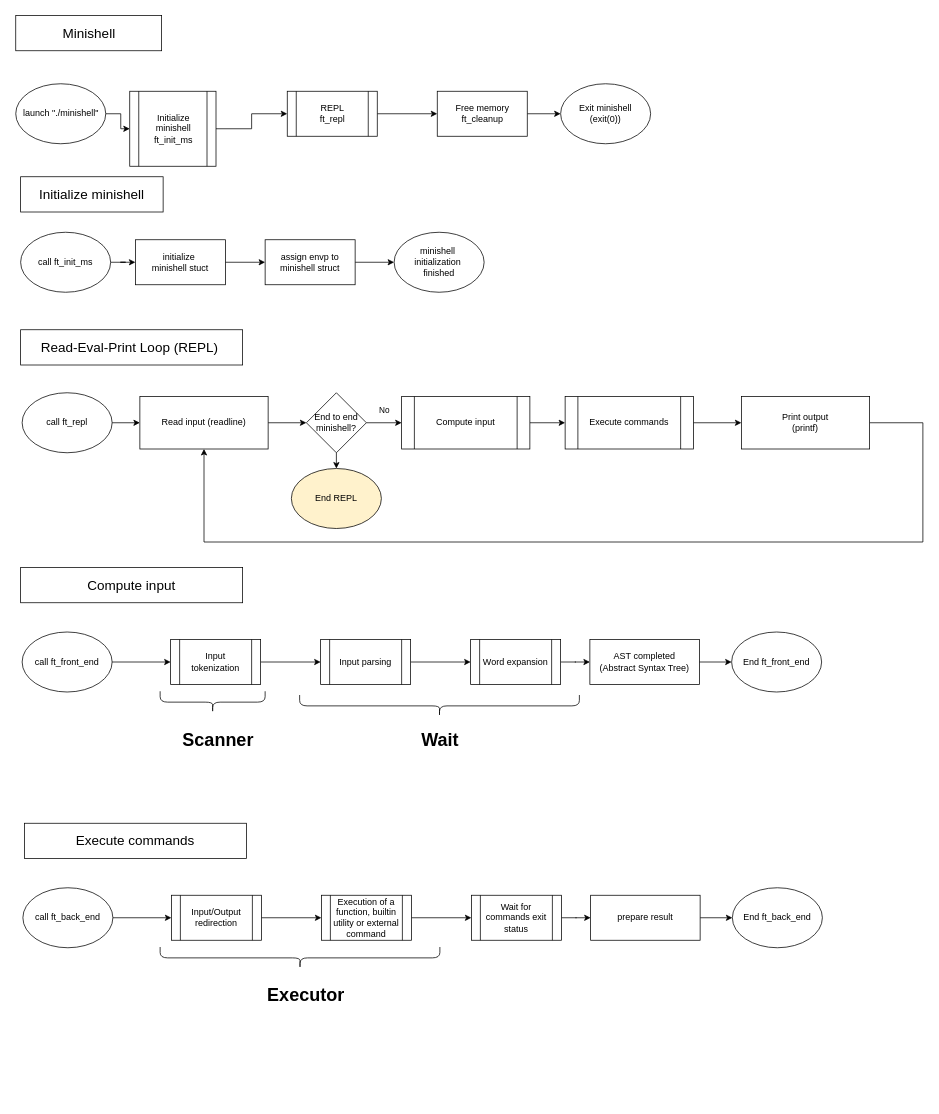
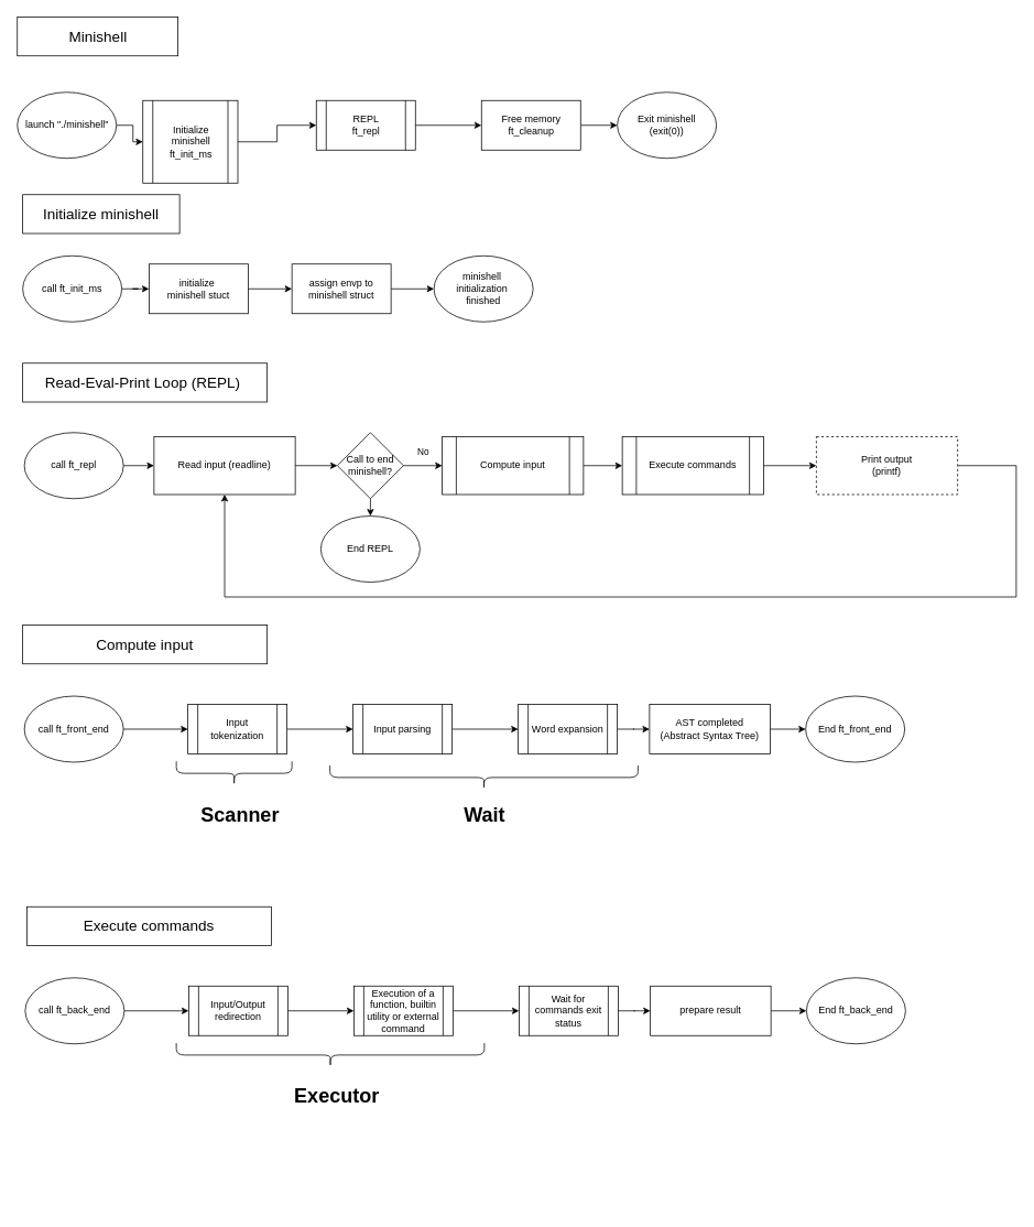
- <mxCell id="30" value="End to end minishell?" style="rhombus;whiteSpace=wrap;html=1;" vertex="1" parent="1"><mxGeometry x="408" y="523" width="80" height="80" as="geometry" /></mxCell>
+ <mxCell id="30" value="Call to end minishell?" style="rhombus;whiteSpace=wrap;html=1;" vertex="1" parent="1"><mxGeometry x="408" y="523" width="80" height="80" as="geometry" /></mxCell>
- <mxCell id="9" value="Print output&lt;div&gt;(printf)&lt;/div&gt;" style="rounded=0;whiteSpace=wrap;html=1;" vertex="1" parent="1"><mxGeometry x="988" y="528" width="171" height="70" as="geometry" /></mxCell>
+ <mxCell id="9" value="Print output&lt;div&gt;(printf)&lt;/div&gt;" style="rounded=0;whiteSpace=wrap;html=1;dashed=1;" vertex="1" parent="1"><mxGeometry x="988" y="528" width="171" height="70" as="geometry" /></mxCell>
- <mxCell id="31" value="End REPL" style="ellipse;whiteSpace=wrap;html=1;fillColor=#fff2cc;" vertex="1" parent="1"><mxGeometry x="388" y="624" width="120" height="80" as="geometry" /></mxCell>
+ <mxCell id="31" value="End REPL" style="ellipse;whiteSpace=wrap;html=1;" vertex="1" parent="1"><mxGeometry x="388" y="624" width="120" height="80" as="geometry" /></mxCell>
